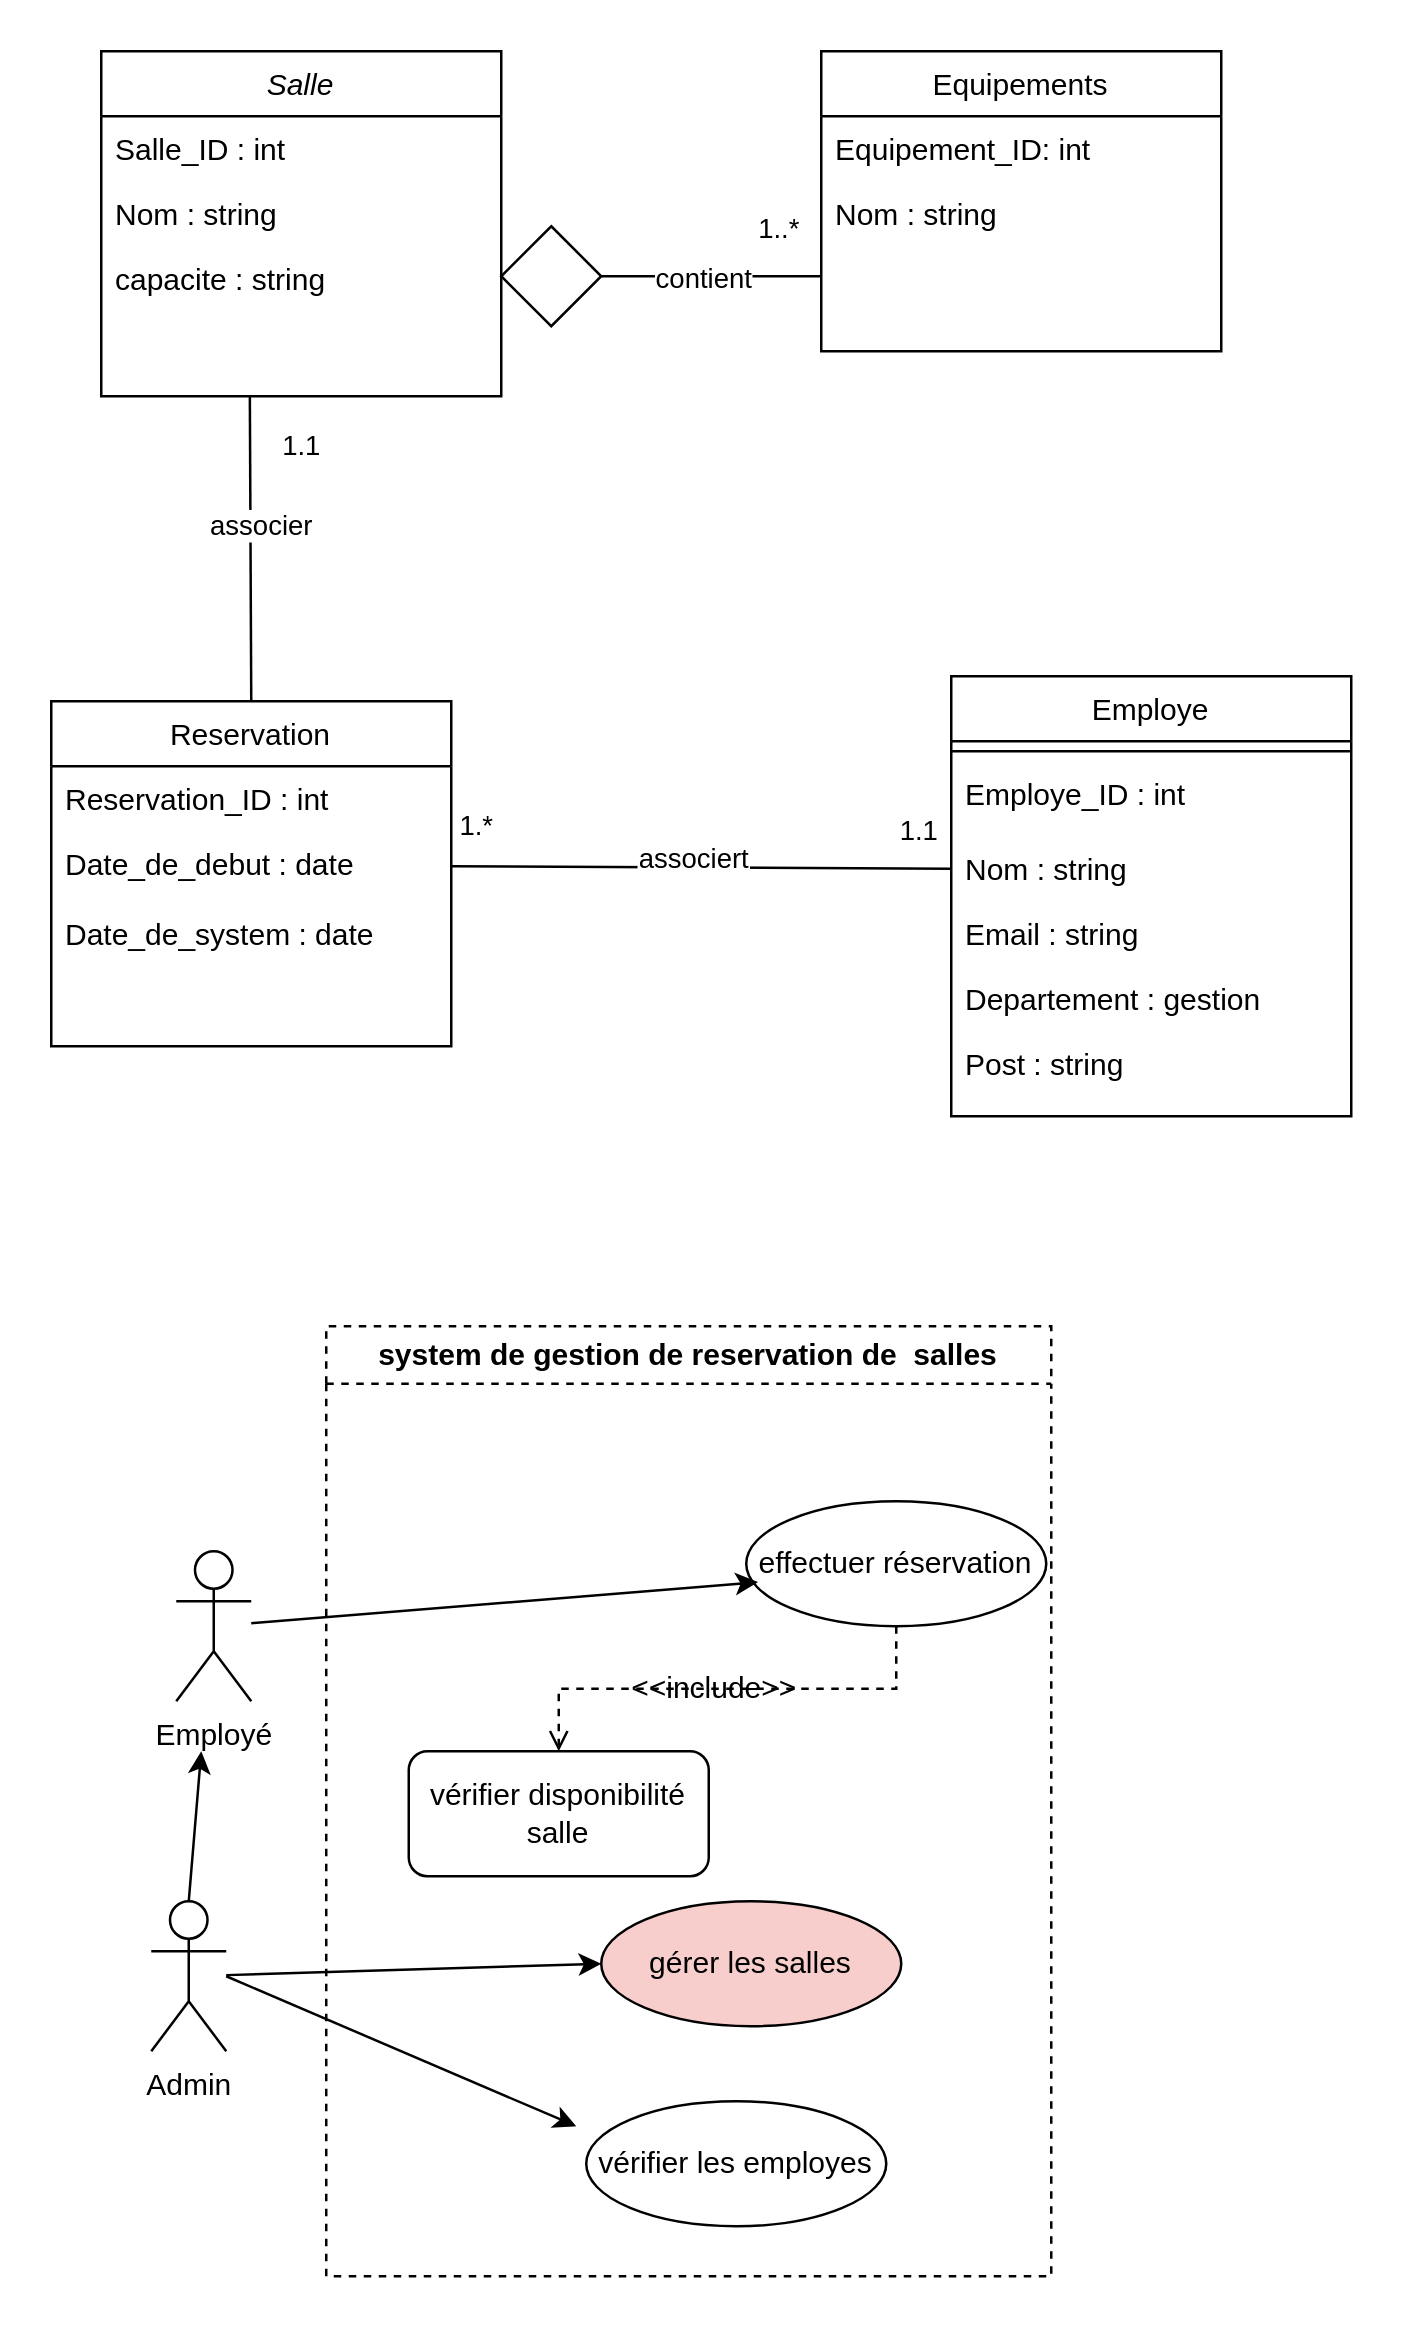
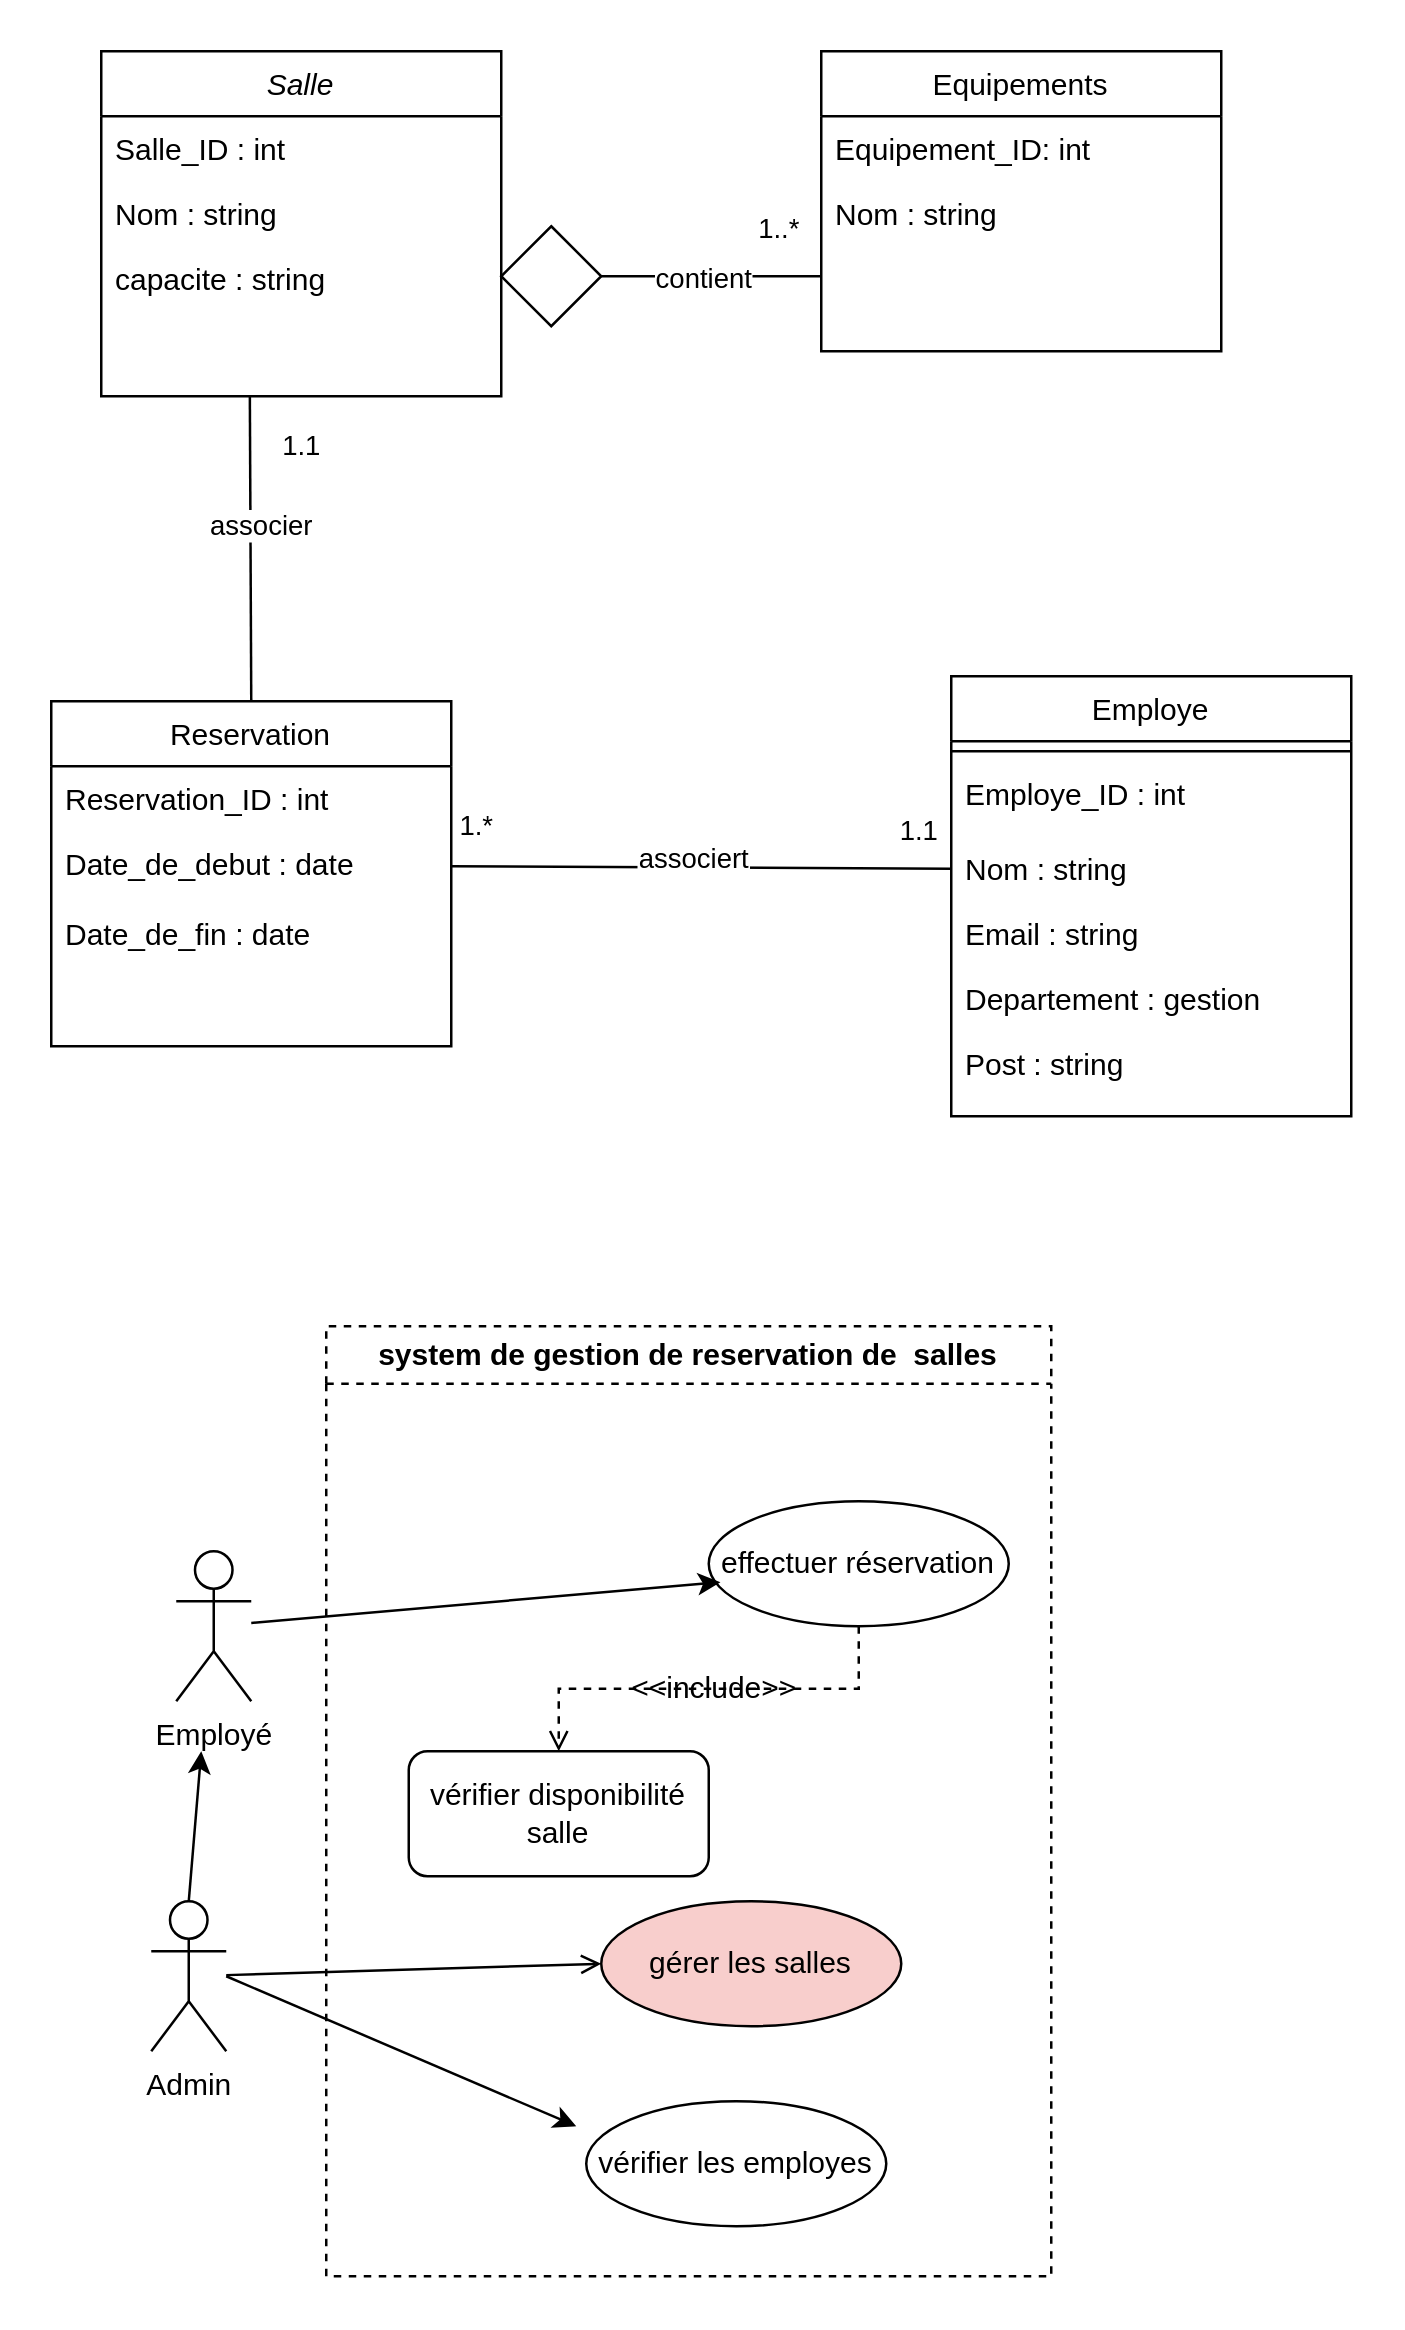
- <mxCell id="9" value="Date_de_system : date" style="text;align=left;verticalAlign=top;spacingLeft=4;spacingRight=4;overflow=hidden;rotatable=0;points=[[0,0.5],[1,0.5]];portConstraint=eastwest;rounded=0;shadow=0;html=0;" vertex="1" parent="6"><mxGeometry y="80" width="160" height="28" as="geometry" /></mxCell>
+ <mxCell id="9" value="Date_de_fin : date" style="text;align=left;verticalAlign=top;spacingLeft=4;spacingRight=4;overflow=hidden;rotatable=0;points=[[0,0.5],[1,0.5]];portConstraint=eastwest;rounded=0;shadow=0;html=0;" vertex="1" parent="6"><mxGeometry y="80" width="160" height="28" as="geometry" /></mxCell>
- <mxCell id="33" value="effectuer réservation" style="ellipse;whiteSpace=wrap;html=1;" vertex="1" parent="31"><mxGeometry x="168" y="70" width="120" height="50" as="geometry" /></mxCell>
+ <mxCell id="33" value="effectuer réservation" style="ellipse;whiteSpace=wrap;html=1;" vertex="1" parent="31"><mxGeometry x="153" y="70" width="120" height="50" as="geometry" /></mxCell>
- <mxCell id="40" value="" style="endArrow=classic;html=1;rounded=0;entryX=0;entryY=0.5;entryDx=0;entryDy=0;" edge="1" parent="1" source="39" target="35"><mxGeometry width="50" height="50" relative="1" as="geometry"><mxPoint x="438" y="780" as="sourcePoint" /><mxPoint x="170" y="790" as="targetPoint" /></mxGeometry></mxCell>
+ <mxCell id="40" value="" style="endArrow=open;html=1;rounded=0;entryX=0;entryY=0.5;entryDx=0;entryDy=0;" edge="1" parent="1" source="39" target="35"><mxGeometry width="50" height="50" relative="1" as="geometry"><mxPoint x="438" y="780" as="sourcePoint" /><mxPoint x="170" y="790" as="targetPoint" /></mxGeometry></mxCell>
